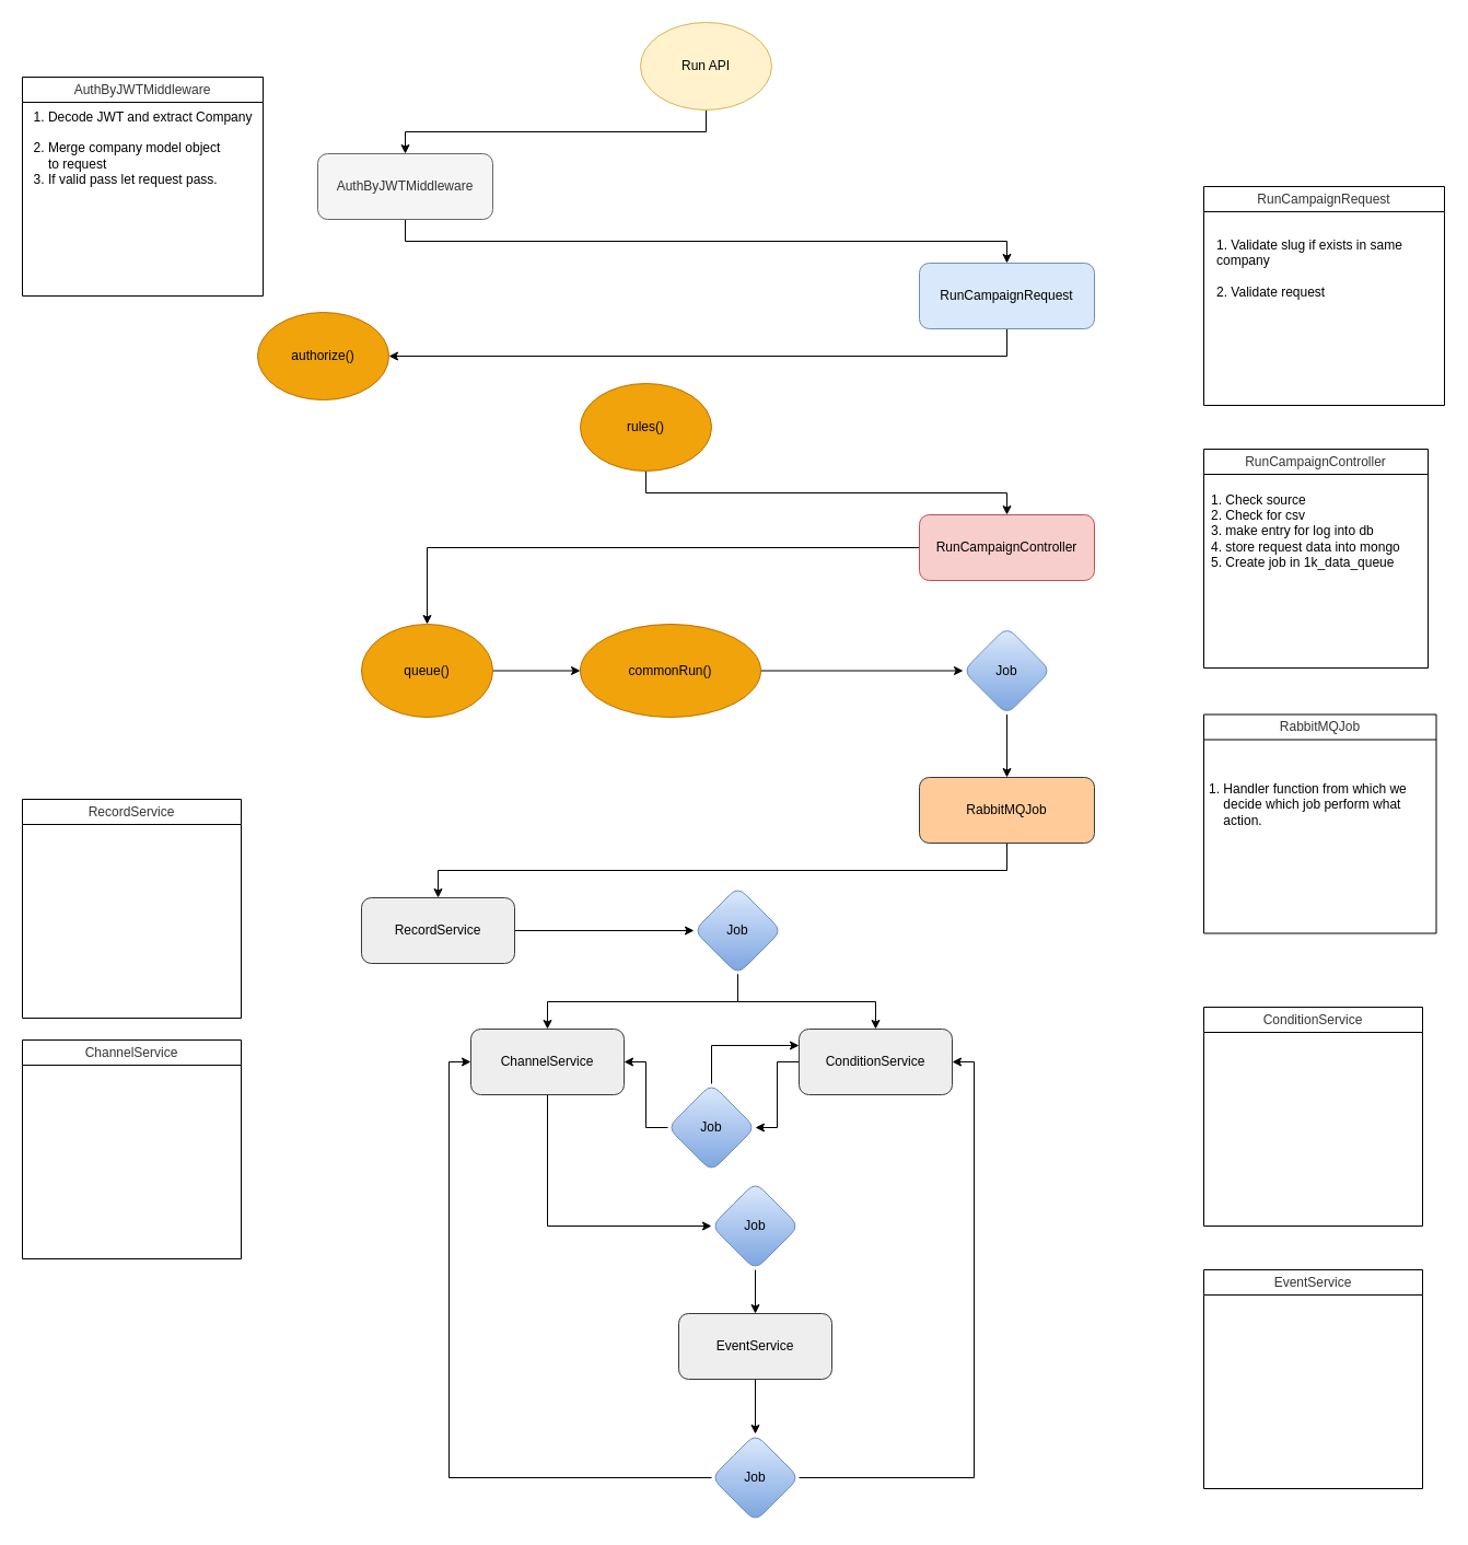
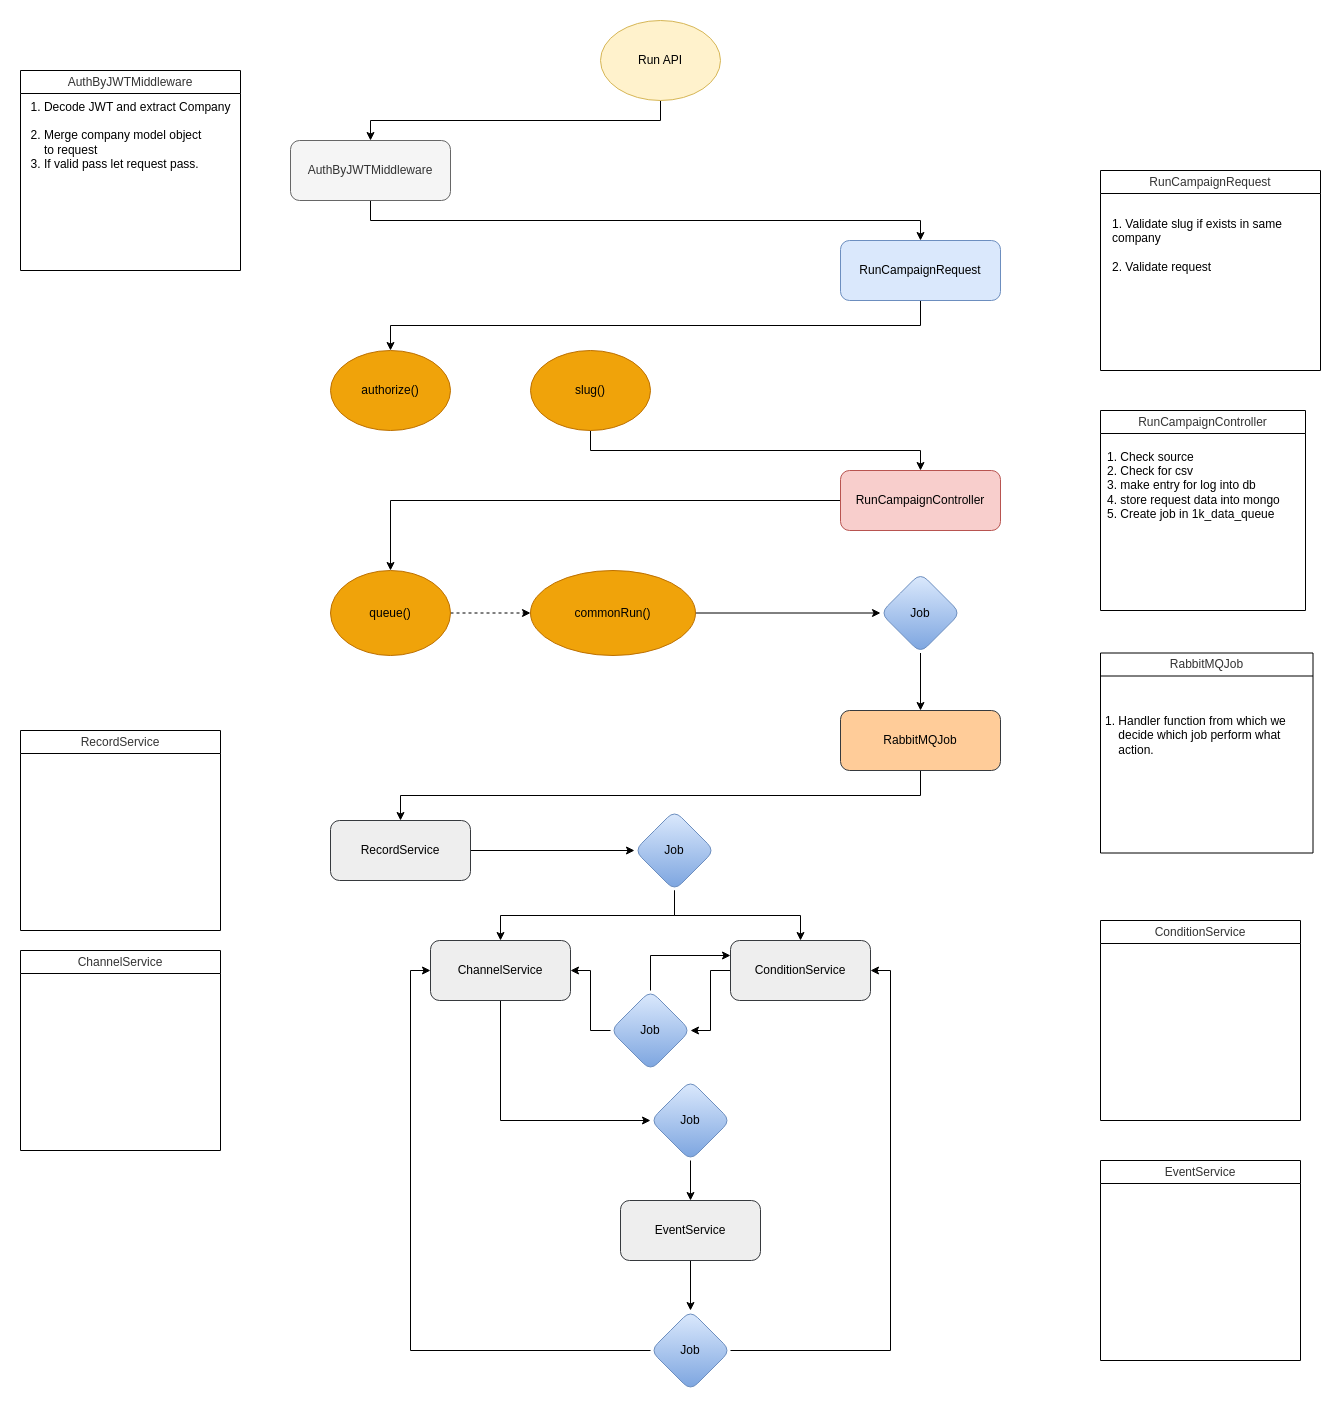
- <mxCell id="3" value="Run API" style="ellipse;whiteSpace=wrap;html=1;fillColor=#fff2cc;strokeColor=#d6b656;" parent="1" vertex="1"><mxGeometry x="585" y="20" width="120" height="80" as="geometry" /></mxCell>
+ <mxCell id="3" value="Run API" style="ellipse;whiteSpace=wrap;html=1;fillColor=#fff2cc;strokeColor=#d6b656;" parent="1" vertex="1"><mxGeometry x="600" y="20" width="120" height="80" as="geometry" /></mxCell>
- <mxCell id="10" value="authorize()" style="ellipse;whiteSpace=wrap;html=1;fillColor=#f0a30a;strokeColor=#BD7000;fontColor=#000000;" parent="1" vertex="1"><mxGeometry x="235" y="285" width="120" height="80" as="geometry" /></mxCell>
+ <mxCell id="10" value="authorize()" style="ellipse;whiteSpace=wrap;html=1;fillColor=#f0a30a;strokeColor=#BD7000;fontColor=#000000;" parent="1" vertex="1"><mxGeometry x="330" y="350" width="120" height="80" as="geometry" /></mxCell>
- <mxCell id="12" value="rules()" style="ellipse;whiteSpace=wrap;html=1;fillColor=#f0a30a;strokeColor=#BD7000;fontColor=#000000;" parent="1" vertex="1"><mxGeometry x="530" y="350" width="120" height="80" as="geometry" /></mxCell>
+ <mxCell id="12" value="slug()" style="ellipse;whiteSpace=wrap;html=1;fillColor=#f0a30a;strokeColor=#BD7000;fontColor=#000000;" parent="1" vertex="1"><mxGeometry x="530" y="350" width="120" height="80" as="geometry" /></mxCell>
- <mxCell id="13" value="" style="edgeStyle=orthogonalEdgeStyle;rounded=0;orthogonalLoop=1;jettySize=auto;html=1;" parent="1" source="14" target="16" edge="1"><mxGeometry relative="1" as="geometry" /></mxCell>
+ <mxCell id="13" value="" style="edgeStyle=orthogonalEdgeStyle;rounded=0;orthogonalLoop=1;jettySize=auto;html=1;dashed=1;" parent="1" source="14" target="16" edge="1"><mxGeometry relative="1" as="geometry" /></mxCell>
